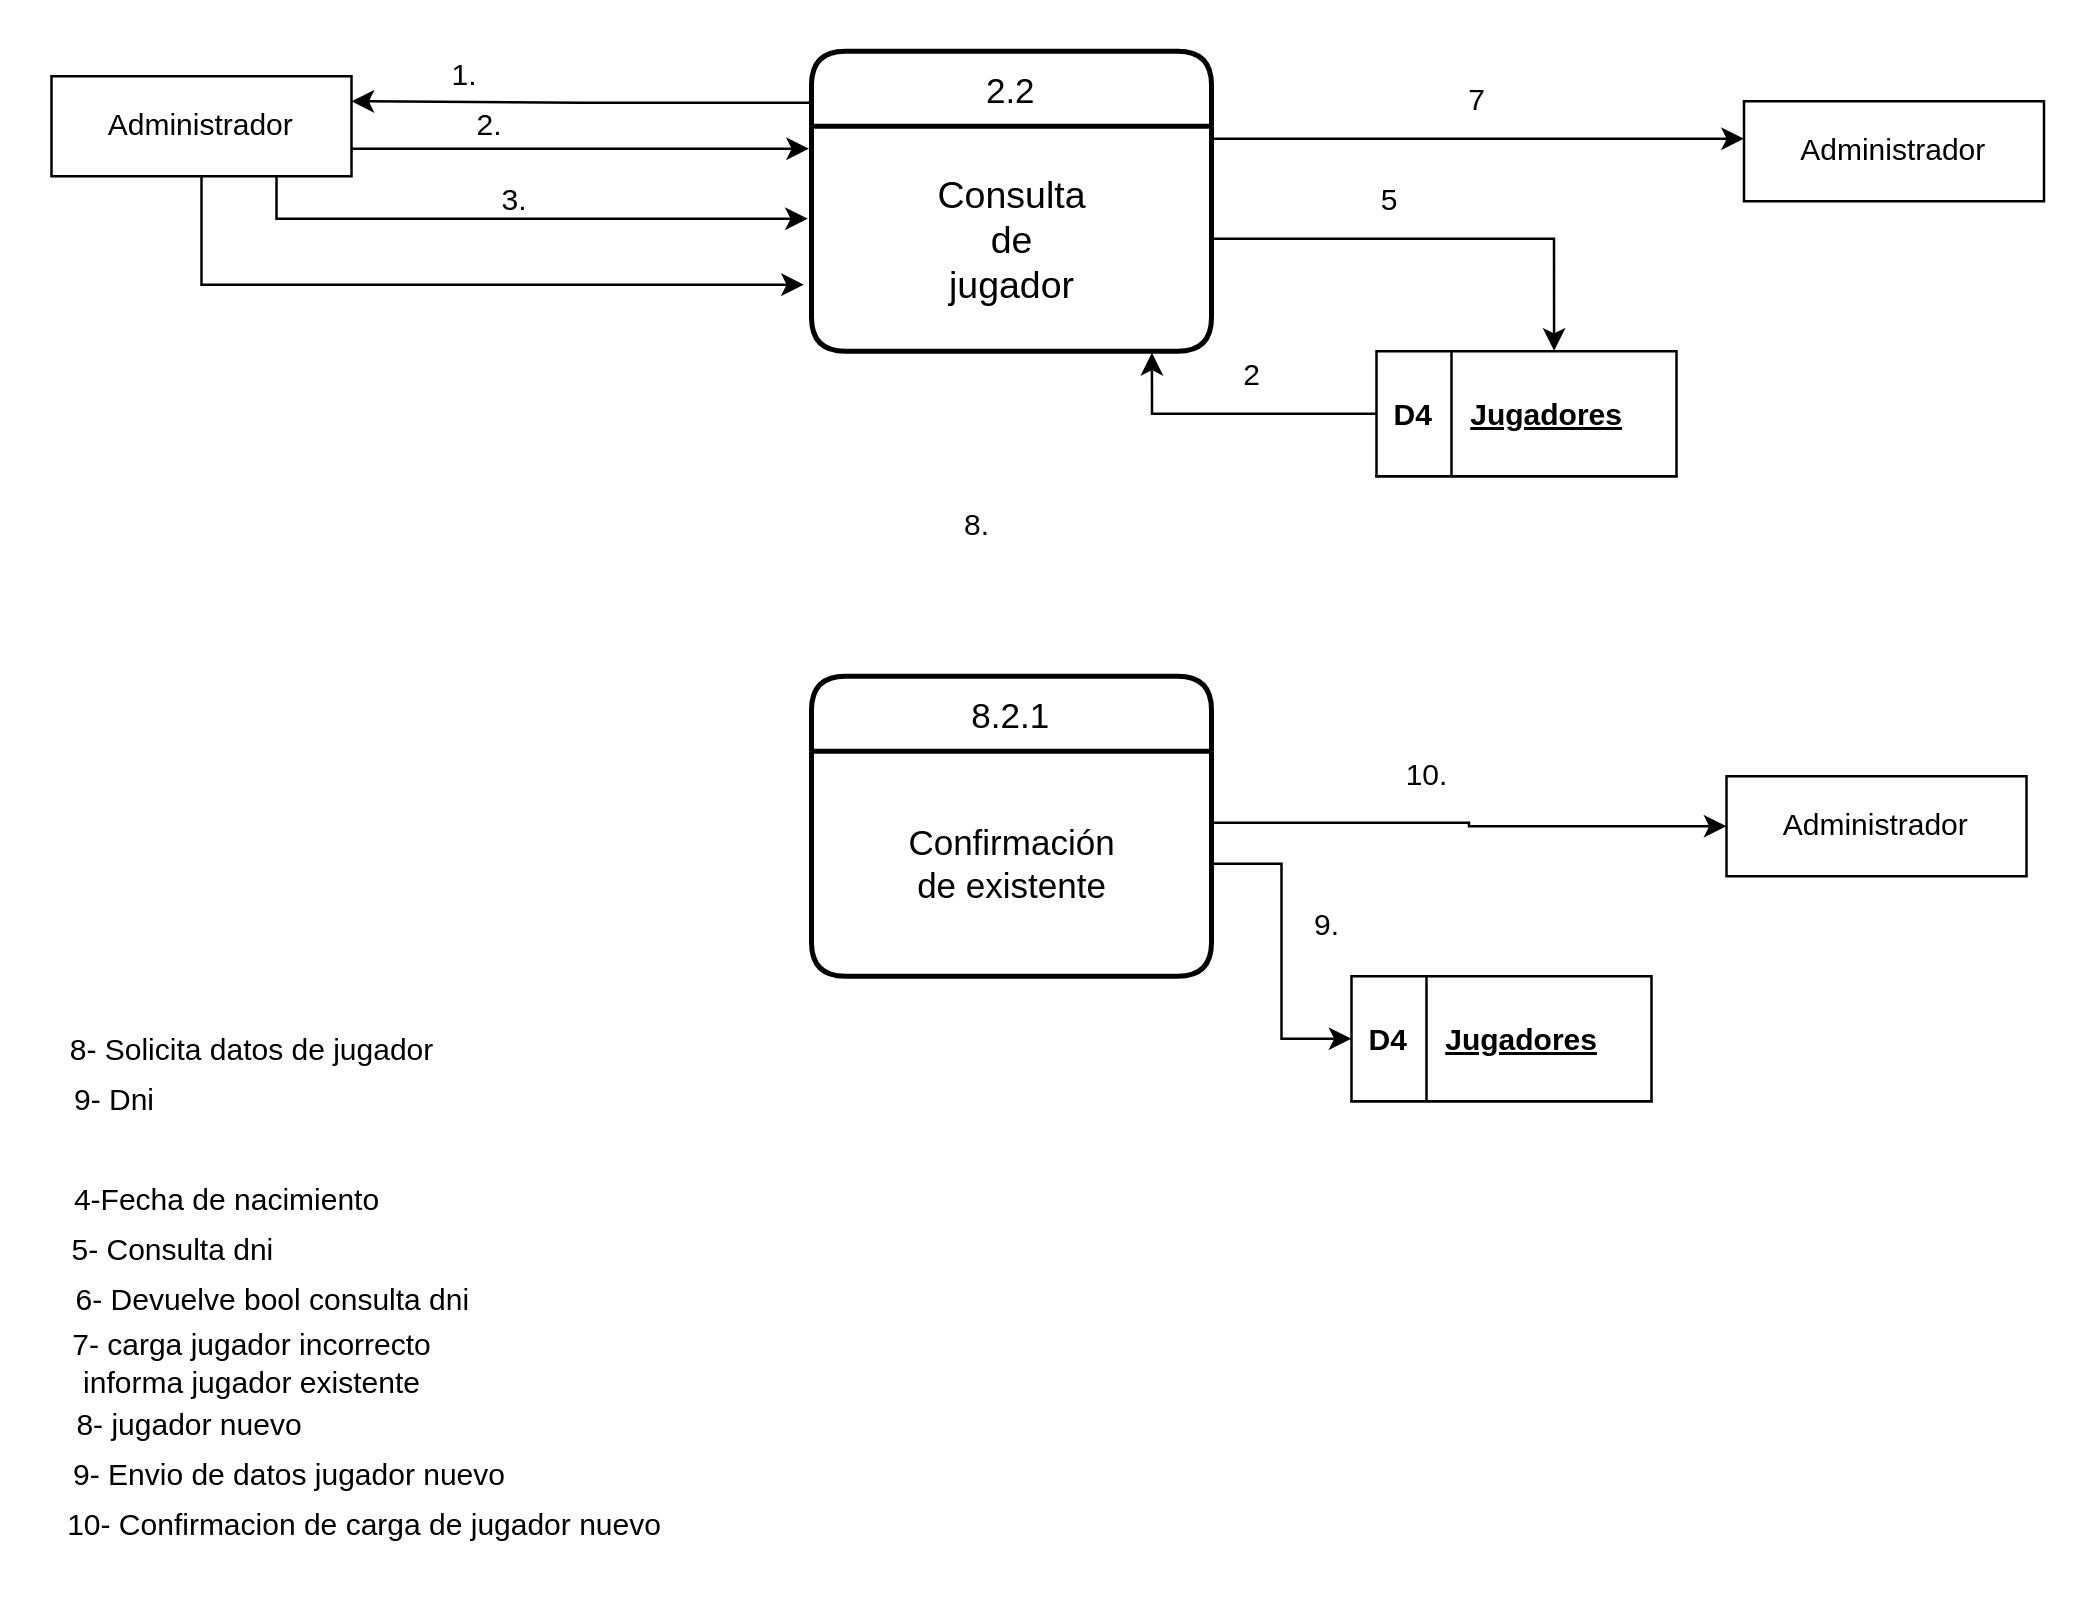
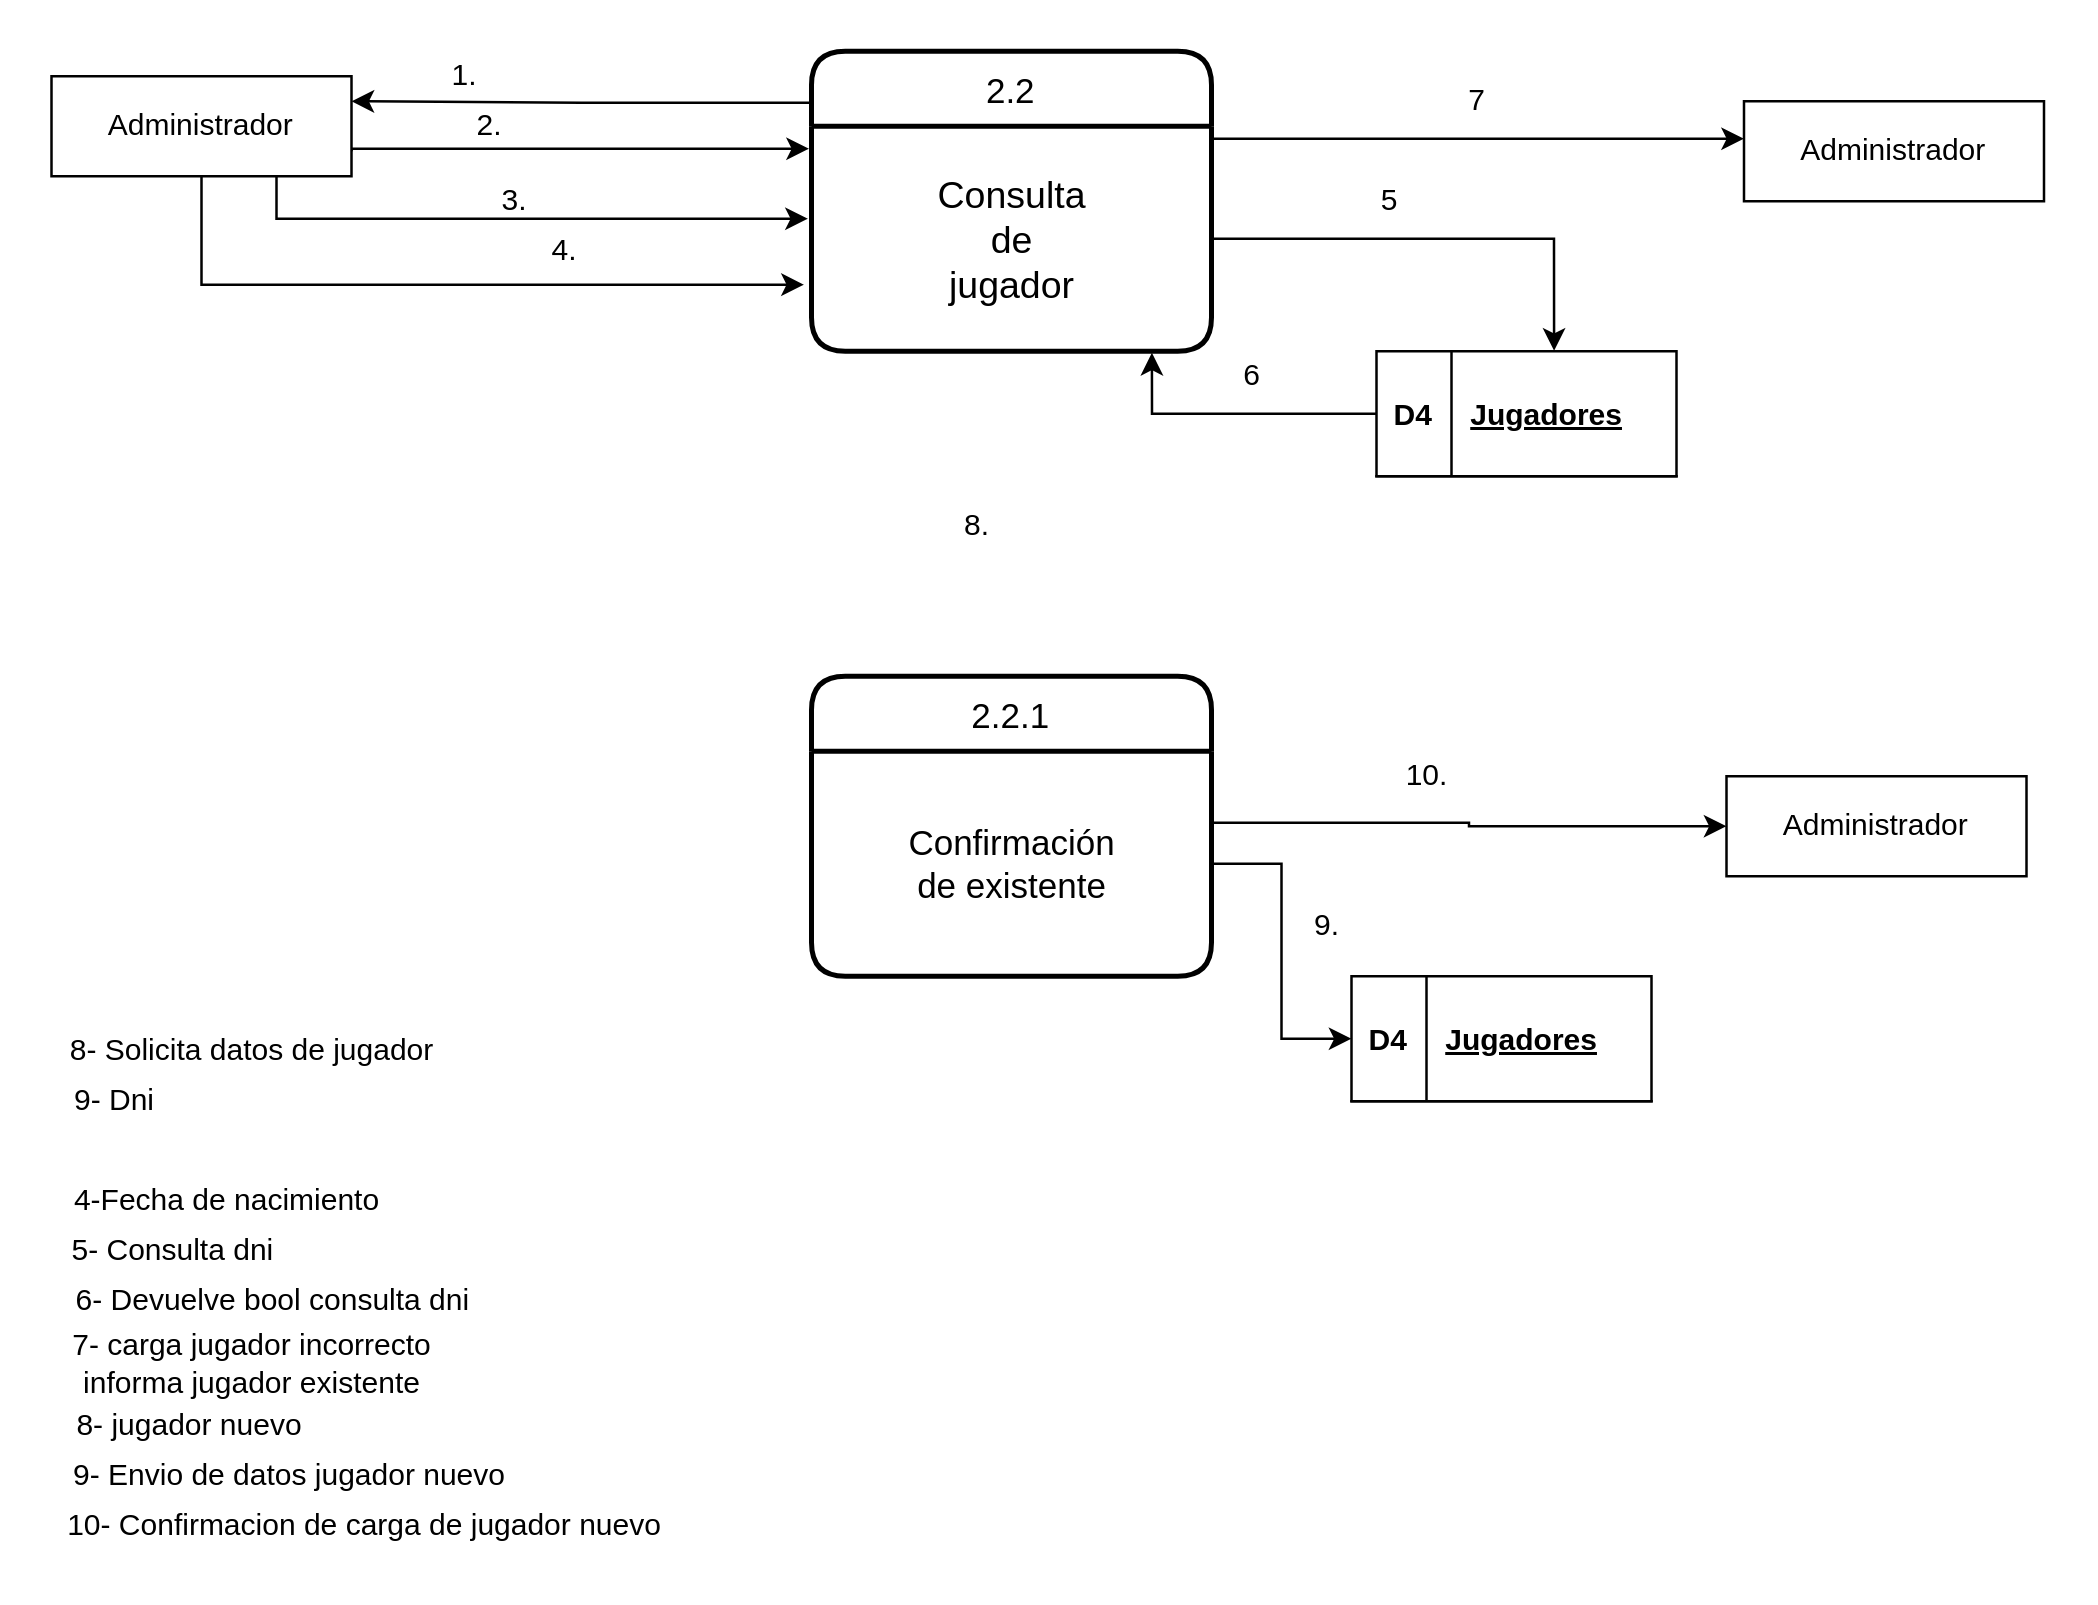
+ <mxCell id="40" value="4." style="text;html=1;align=center;verticalAlign=middle;resizable=0;points=[];autosize=1;" vertex="1" parent="1"><mxGeometry x="210" y="90" width="30" height="20" as="geometry" /></mxCell>
- <mxCell id="20" value="2" style="text;html=1;align=center;verticalAlign=middle;resizable=0;points=[];autosize=1;" parent="1" vertex="1"><mxGeometry x="490" y="140" width="20" height="20" as="geometry" /></mxCell>
+ <mxCell id="20" value="6" style="text;html=1;align=center;verticalAlign=middle;resizable=0;points=[];autosize=1;" parent="1" vertex="1"><mxGeometry x="490" y="140" width="20" height="20" as="geometry" /></mxCell>
- <mxCell id="21" value="8.2.1" style="swimlane;childLayout=stackLayout;horizontal=1;startSize=30;horizontalStack=0;rounded=1;fontSize=14;fontStyle=0;strokeWidth=2;resizeParent=0;resizeLast=1;shadow=0;dashed=0;align=center;" parent="1" vertex="1"><mxGeometry x="324" y="270" width="160" height="120" as="geometry" /></mxCell>
+ <mxCell id="21" value="2.2.1" style="swimlane;childLayout=stackLayout;horizontal=1;startSize=30;horizontalStack=0;rounded=1;fontSize=14;fontStyle=0;strokeWidth=2;resizeParent=0;resizeLast=1;shadow=0;dashed=0;align=center;" parent="1" vertex="1"><mxGeometry x="324" y="270" width="160" height="120" as="geometry" /></mxCell>
